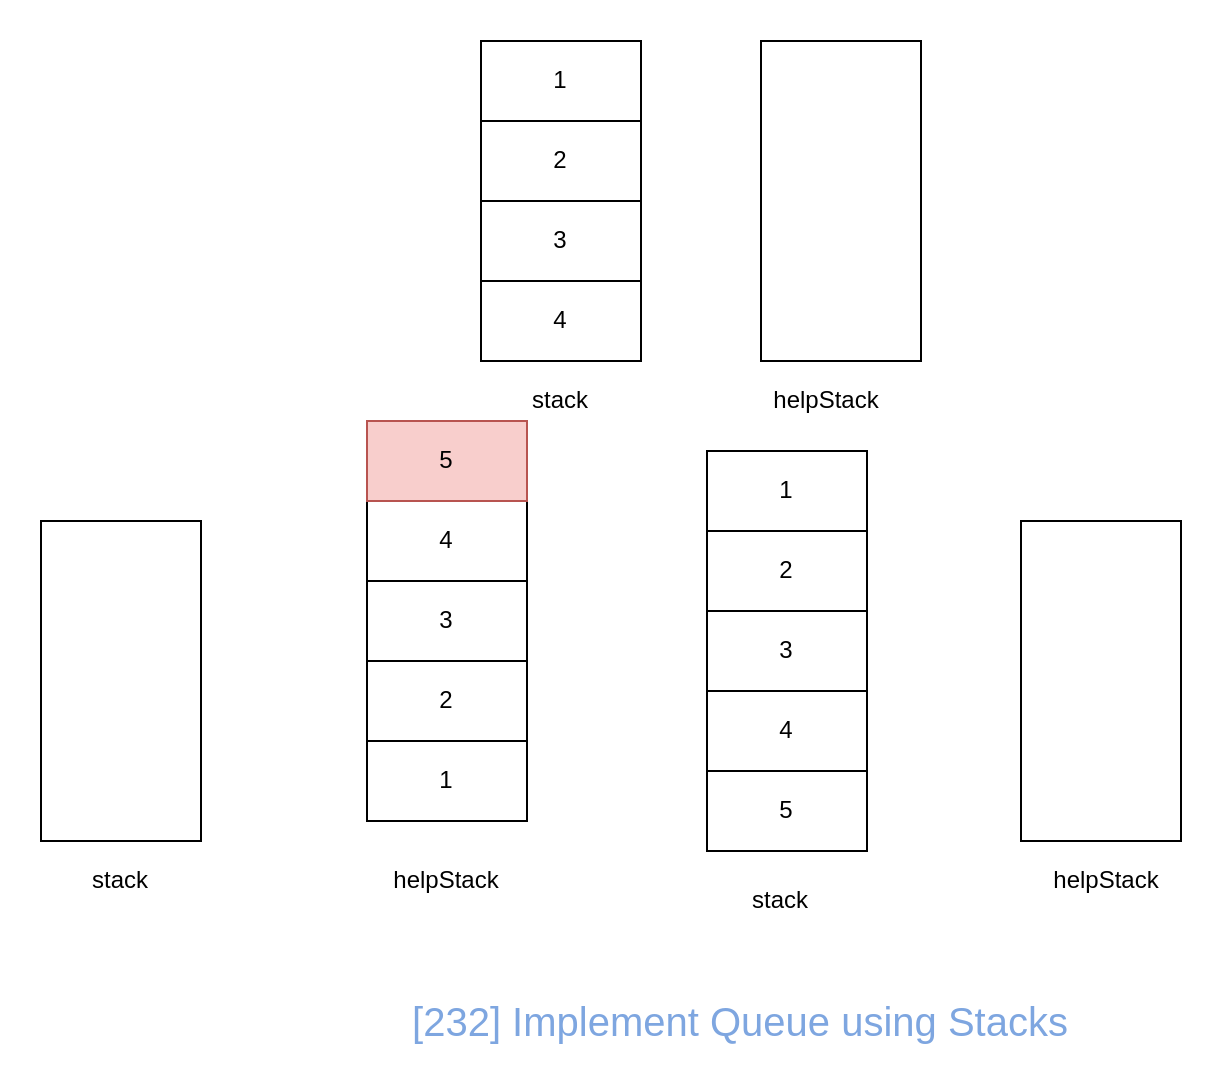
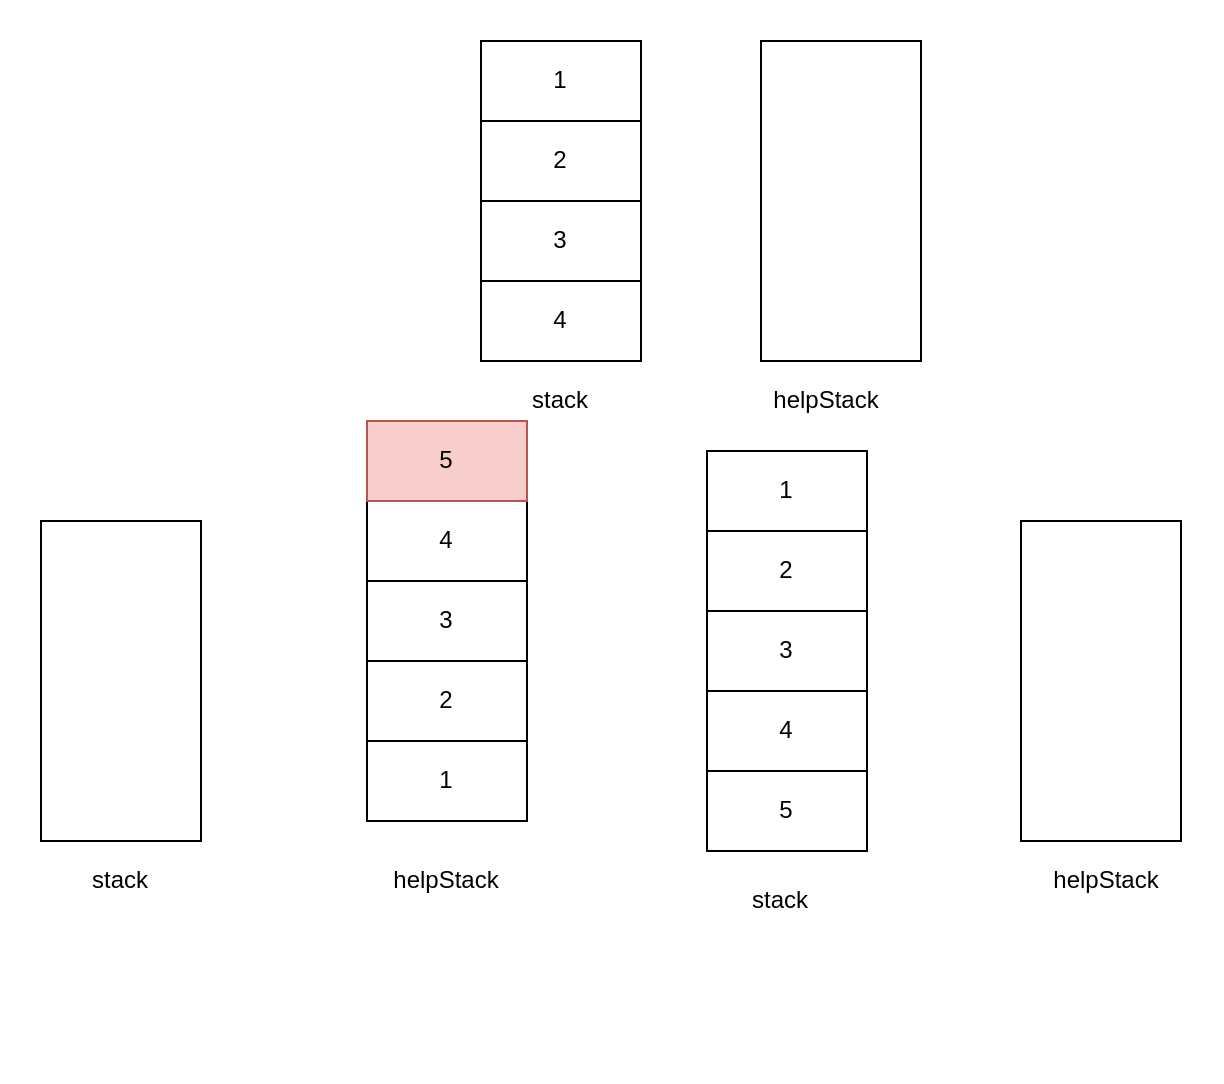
- <mxCell id="16" value="&lt;div style=&quot;font-size: 20px;&quot;&gt;&lt;span style=&quot;font-size: 20px;&quot;&gt;[232] Implement Queue using Stacks&lt;/span&gt;&lt;/div&gt;" style="text;html=1;strokeColor=none;fillColor=none;align=center;verticalAlign=middle;whiteSpace=wrap;rounded=0;fontColor=#7EA6E0;fontSize=20;" parent="1" vertex="1"><mxGeometry x="150" y="500" width="440" height="20" as="geometry" /></mxCell>
